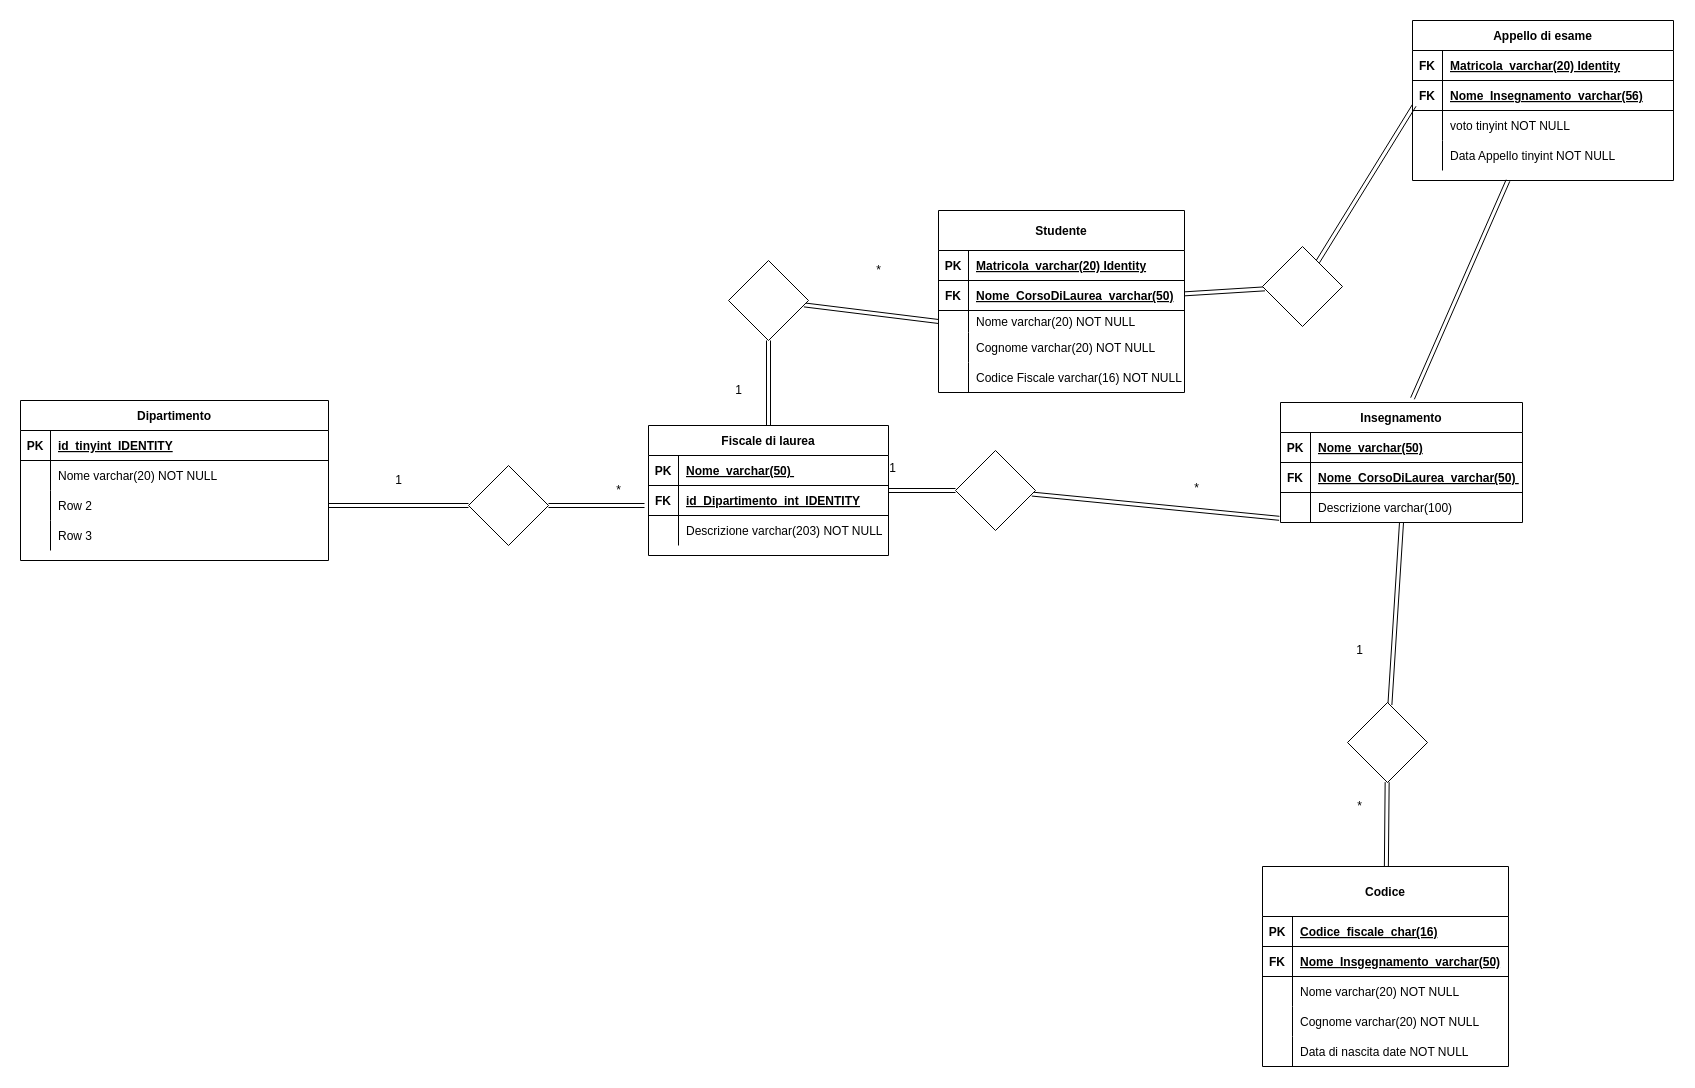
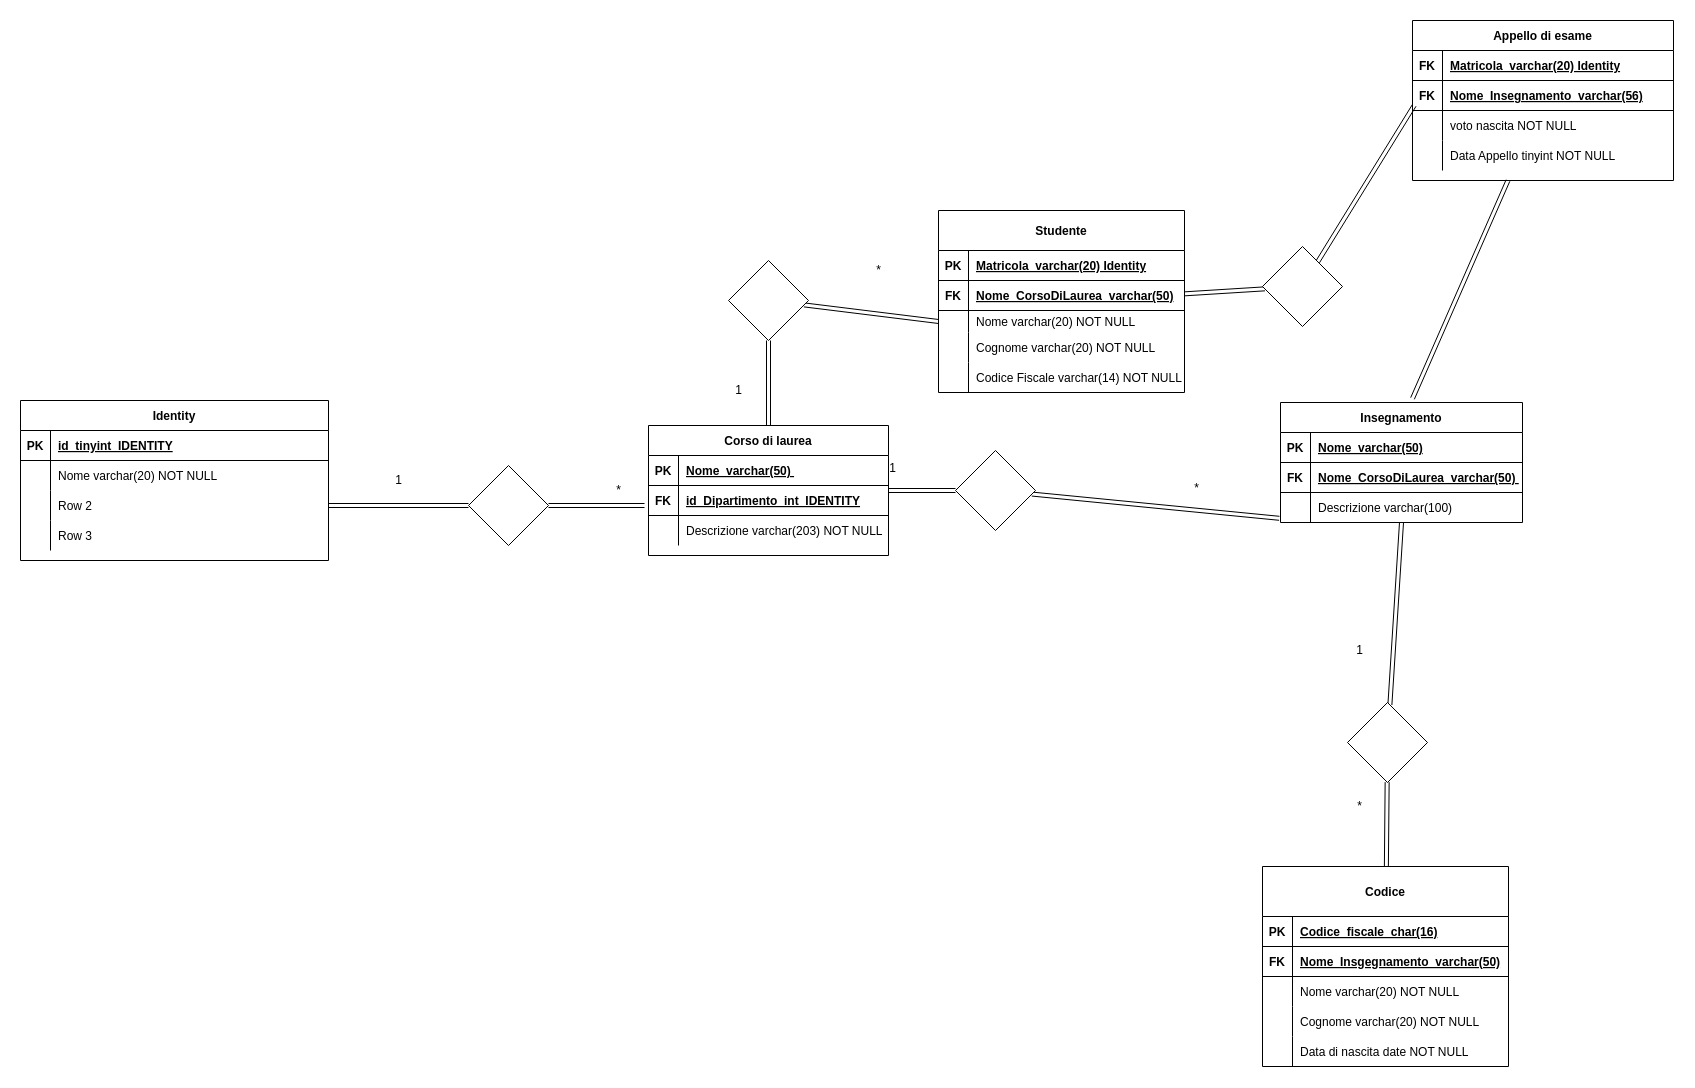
- <mxCell id="102" value="voto tinyint NOT NULL" style="shape=partialRectangle;connectable=0;fillColor=none;top=0;left=0;bottom=0;right=0;align=left;spacingLeft=6;overflow=hidden;strokeWidth=1;" vertex="1" parent="100"><mxGeometry x="30" width="231" height="30" as="geometry"><mxRectangle width="231" height="30" as="alternateBounds" /></mxGeometry></mxCell>
+ <mxCell id="102" value="voto nascita NOT NULL" style="shape=partialRectangle;connectable=0;fillColor=none;top=0;left=0;bottom=0;right=0;align=left;spacingLeft=6;overflow=hidden;strokeWidth=1;" vertex="1" parent="100"><mxGeometry x="30" width="231" height="30" as="geometry"><mxRectangle width="231" height="30" as="alternateBounds" /></mxGeometry></mxCell>
- <mxCell id="44" value="Codice Fiscale varchar(16) NOT NULL" style="shape=partialRectangle;connectable=0;fillColor=none;top=0;left=0;bottom=0;right=0;align=left;spacingLeft=6;overflow=hidden;" vertex="1" parent="42"><mxGeometry x="30" width="216" height="30" as="geometry"><mxRectangle width="216" height="30" as="alternateBounds" /></mxGeometry></mxCell>
+ <mxCell id="44" value="Codice Fiscale varchar(14) NOT NULL" style="shape=partialRectangle;connectable=0;fillColor=none;top=0;left=0;bottom=0;right=0;align=left;spacingLeft=6;overflow=hidden;" vertex="1" parent="42"><mxGeometry x="30" width="216" height="30" as="geometry"><mxRectangle width="216" height="30" as="alternateBounds" /></mxGeometry></mxCell>
- <mxCell id="2" value="Dipartimento" style="shape=table;startSize=30;container=1;collapsible=1;childLayout=tableLayout;fixedRows=1;rowLines=0;fontStyle=1;align=center;resizeLast=1;" vertex="1" parent="1"><mxGeometry x="20" y="400" width="308" height="160" as="geometry" /></mxCell>
+ <mxCell id="2" value="Identity" style="shape=table;startSize=30;container=1;collapsible=1;childLayout=tableLayout;fixedRows=1;rowLines=0;fontStyle=1;align=center;resizeLast=1;" vertex="1" parent="1"><mxGeometry x="20" y="400" width="308" height="160" as="geometry" /></mxCell>
- <mxCell id="17" value="Fiscale di laurea" style="shape=table;startSize=30;container=1;collapsible=1;childLayout=tableLayout;fixedRows=1;rowLines=0;fontStyle=1;align=center;resizeLast=1;" vertex="1" parent="1"><mxGeometry x="648" y="425" width="240" height="130" as="geometry" /></mxCell>
+ <mxCell id="17" value="Corso di laurea" style="shape=table;startSize=30;container=1;collapsible=1;childLayout=tableLayout;fixedRows=1;rowLines=0;fontStyle=1;align=center;resizeLast=1;" vertex="1" parent="1"><mxGeometry x="648" y="425" width="240" height="130" as="geometry" /></mxCell>
